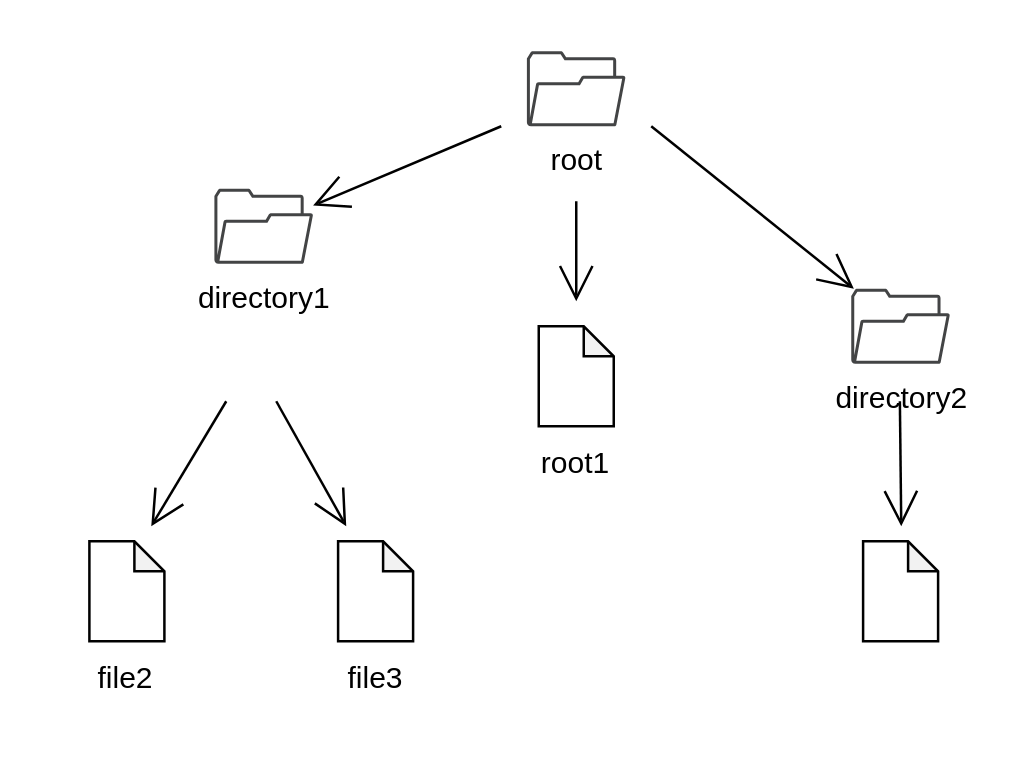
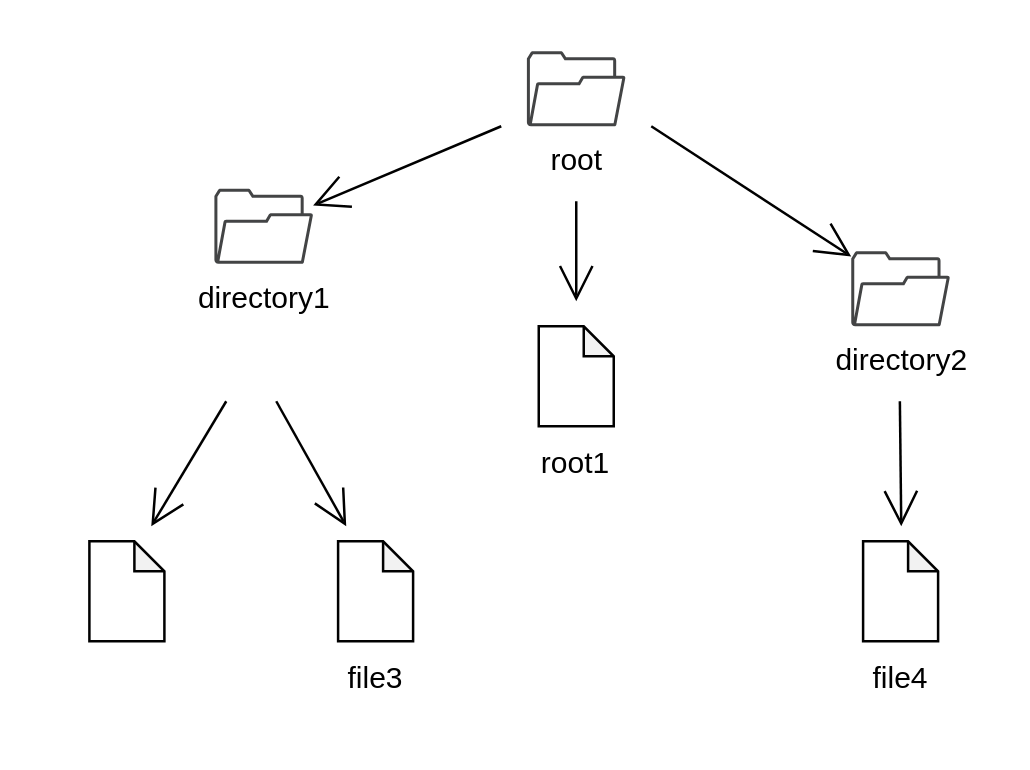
- <mxCell id="7" value="directory2" style="sketch=0;pointerEvents=1;shadow=0;dashed=0;html=1;strokeColor=none;fillColor=#434445;aspect=fixed;labelPosition=center;verticalLabelPosition=bottom;verticalAlign=top;align=center;outlineConnect=0;shape=mxgraph.vvd.folder;" vertex="1" parent="1"><mxGeometry x="340" y="115" width="39.48" height="30" as="geometry" /></mxCell>
+ <mxCell id="7" value="directory2" style="sketch=0;pointerEvents=1;shadow=0;dashed=0;html=1;strokeColor=none;fillColor=#434445;aspect=fixed;labelPosition=center;verticalLabelPosition=bottom;verticalAlign=top;align=center;outlineConnect=0;shape=mxgraph.vvd.folder;" vertex="1" parent="1"><mxGeometry x="340" y="100" width="39.48" height="30" as="geometry" /></mxCell>
- <mxCell id="10" value="file2" style="text;html=1;strokeColor=none;fillColor=none;align=center;verticalAlign=middle;whiteSpace=wrap;rounded=0;" vertex="1" parent="8"><mxGeometry y="40" width="60" height="30" as="geometry" /></mxCell>
+ <mxCell id="16" value="file4" style="text;html=1;strokeColor=none;fillColor=none;align=center;verticalAlign=middle;whiteSpace=wrap;rounded=0;" vertex="1" parent="14"><mxGeometry y="40" width="60" height="30" as="geometry" /></mxCell>
